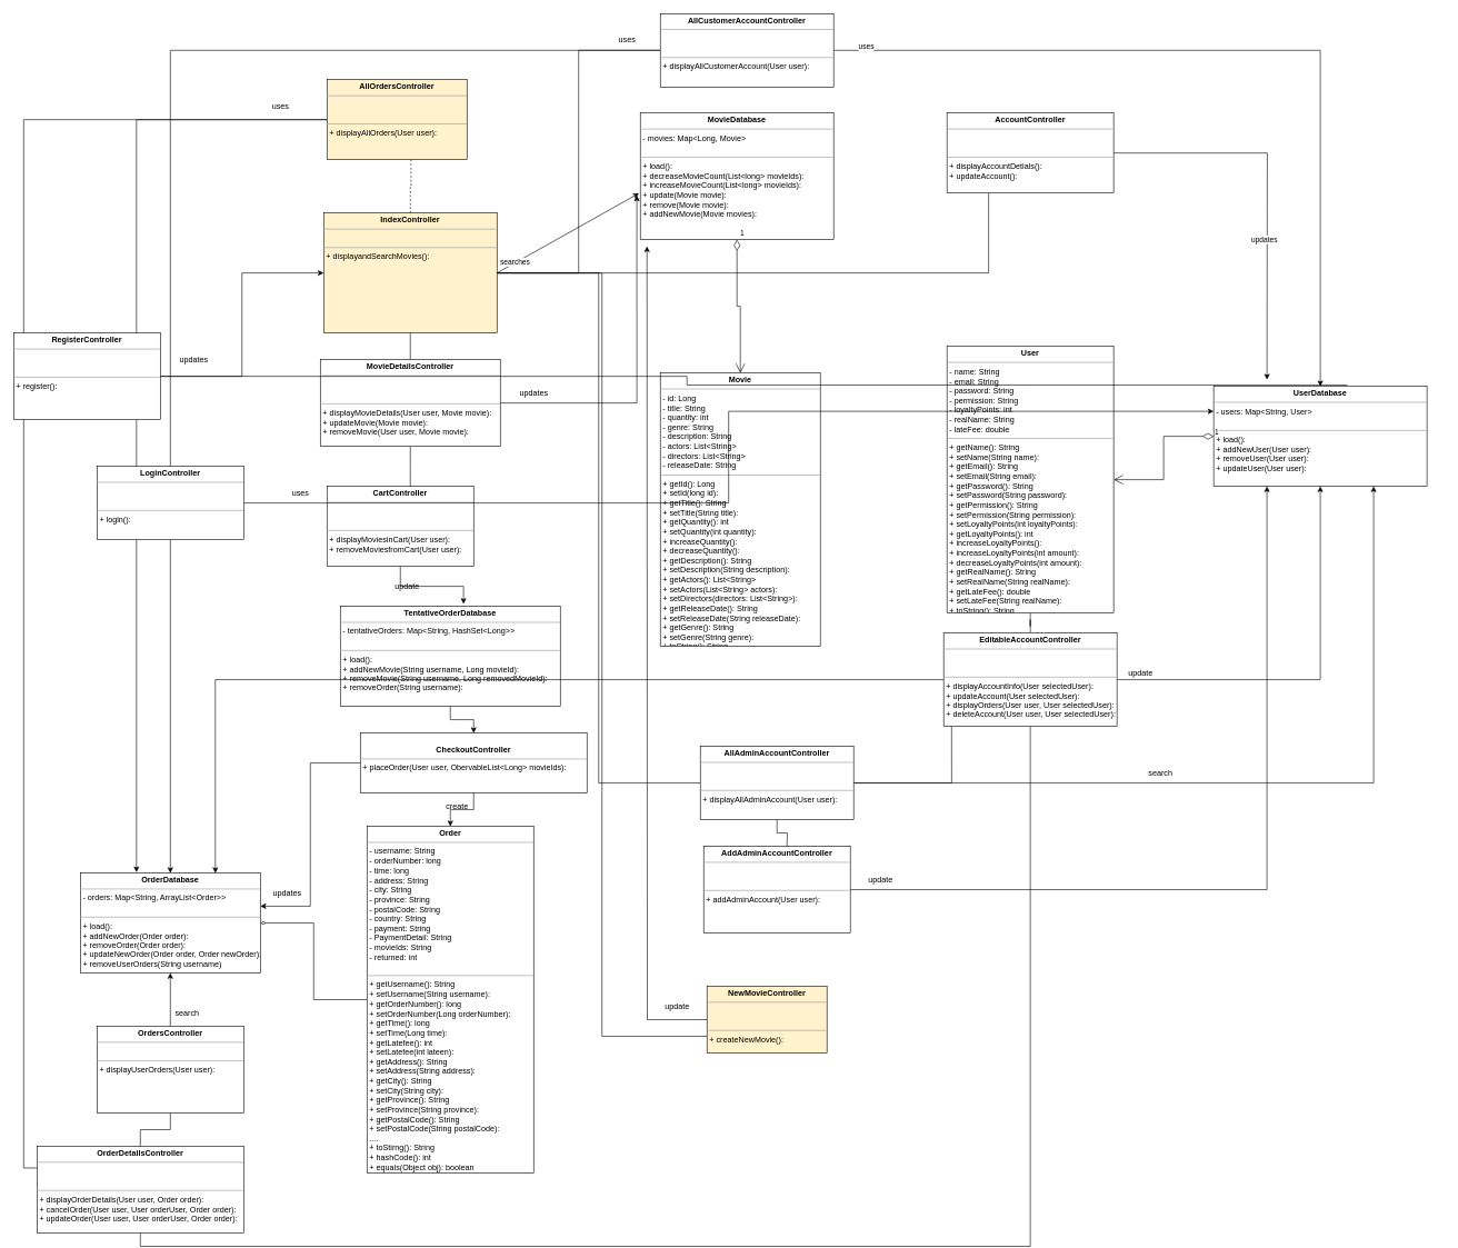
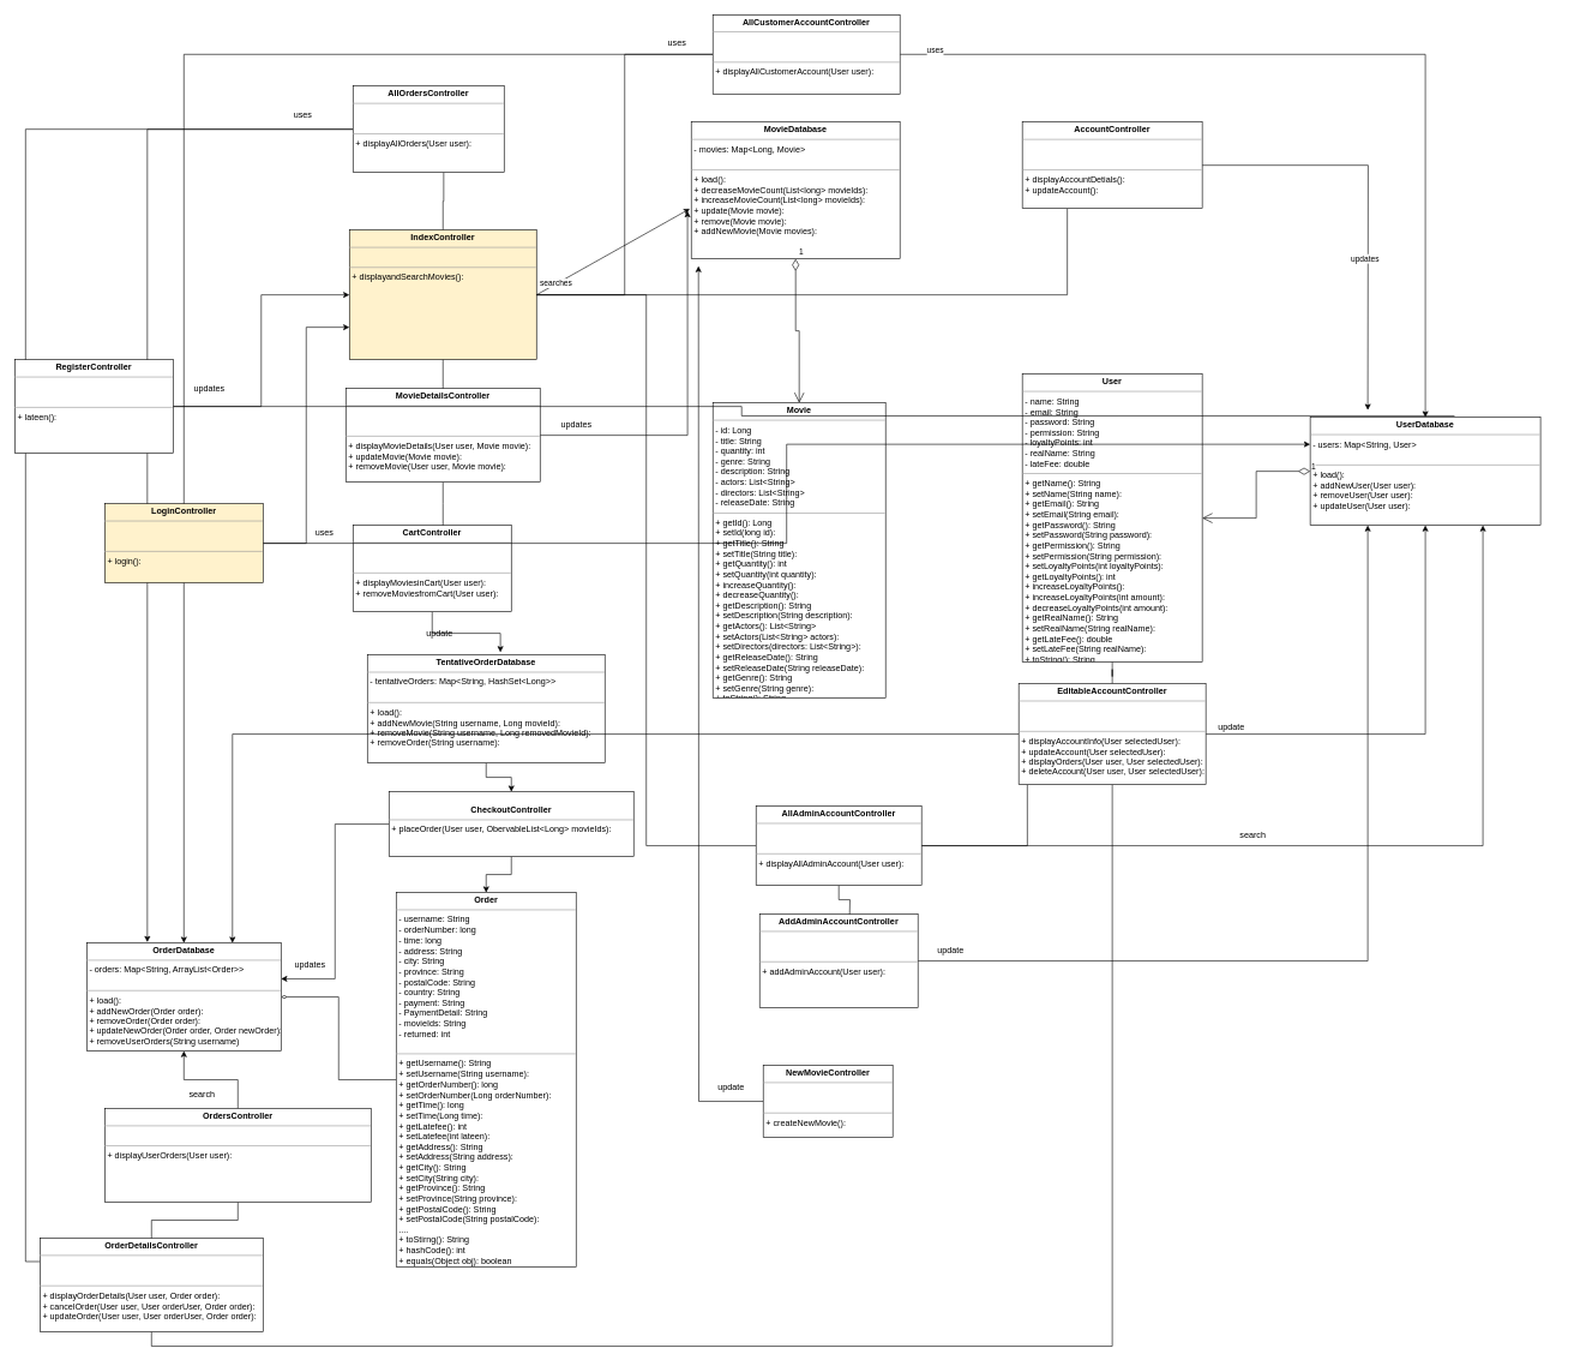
- <mxCell id="50" value="&lt;p style=&quot;margin: 0px ; margin-top: 4px ; text-align: center&quot;&gt;&lt;b&gt;AllOrdersController&lt;/b&gt;&lt;/p&gt;&lt;hr size=&quot;1&quot;&gt;&lt;p style=&quot;margin: 0px ; margin-left: 4px&quot;&gt;&lt;br&gt;&lt;/p&gt;&lt;p style=&quot;margin: 0px ; margin-left: 4px&quot;&gt;&lt;br&gt;&lt;/p&gt;&lt;hr size=&quot;1&quot;&gt;&lt;p style=&quot;margin: 0px ; margin-left: 4px&quot;&gt;+ displayAllOrders(User user):&lt;/p&gt;&lt;p style=&quot;margin: 0px ; margin-left: 4px&quot;&gt;&lt;br&gt;&lt;/p&gt;" style="verticalAlign=top;align=left;overflow=fill;fontSize=12;fontFamily=Helvetica;html=1;fillColor=#fff2cc;" vertex="1" parent="1"><mxGeometry x="490" y="119" width="210" height="120" as="geometry" /></mxCell>
+ <mxCell id="50" value="&lt;p style=&quot;margin: 0px ; margin-top: 4px ; text-align: center&quot;&gt;&lt;b&gt;AllOrdersController&lt;/b&gt;&lt;/p&gt;&lt;hr size=&quot;1&quot;&gt;&lt;p style=&quot;margin: 0px ; margin-left: 4px&quot;&gt;&lt;br&gt;&lt;/p&gt;&lt;p style=&quot;margin: 0px ; margin-left: 4px&quot;&gt;&lt;br&gt;&lt;/p&gt;&lt;hr size=&quot;1&quot;&gt;&lt;p style=&quot;margin: 0px ; margin-left: 4px&quot;&gt;+ displayAllOrders(User user):&lt;/p&gt;&lt;p style=&quot;margin: 0px ; margin-left: 4px&quot;&gt;&lt;br&gt;&lt;/p&gt;" style="verticalAlign=top;align=left;overflow=fill;fontSize=12;fontFamily=Helvetica;html=1;" vertex="1" parent="1"><mxGeometry x="490" y="119" width="210" height="120" as="geometry" /></mxCell>
- <mxCell id="5" style="edgeStyle=orthogonalEdgeStyle;rounded=0;orthogonalLoop=1;jettySize=auto;html=1;entryX=0.6;entryY=0.996;entryDx=0;entryDy=0;entryPerimeter=0;endArrow=none;endFill=0;dashed=1;" edge="1" parent="1" source="7" target="50"><mxGeometry relative="1" as="geometry" /></mxCell>
+ <mxCell id="5" style="edgeStyle=orthogonalEdgeStyle;rounded=0;orthogonalLoop=1;jettySize=auto;html=1;entryX=0.6;entryY=0.996;entryDx=0;entryDy=0;entryPerimeter=0;endArrow=none;endFill=0;" edge="1" parent="1" source="7" target="50"><mxGeometry relative="1" as="geometry" /></mxCell>
+ <mxCell id="52" style="edgeStyle=orthogonalEdgeStyle;rounded=0;orthogonalLoop=1;jettySize=auto;html=1;entryX=0;entryY=0.75;entryDx=0;entryDy=0;endArrow=classic;endFill=1;" edge="1" parent="1" source="53" target="7"><mxGeometry relative="1" as="geometry" /></mxCell>
- <mxCell id="65" value="&lt;p style=&quot;margin: 0px ; margin-top: 4px ; text-align: center&quot;&gt;&lt;b&gt;RegisterController&lt;/b&gt;&lt;/p&gt;&lt;hr size=&quot;1&quot;&gt;&lt;p style=&quot;margin: 0px ; margin-left: 4px&quot;&gt;&lt;br&gt;&lt;/p&gt;&lt;p style=&quot;margin: 0px ; margin-left: 4px&quot;&gt;&lt;br&gt;&lt;/p&gt;&lt;hr size=&quot;1&quot;&gt;&lt;p style=&quot;margin: 0px ; margin-left: 4px&quot;&gt;+ register():&amp;nbsp;&lt;/p&gt;" style="verticalAlign=top;align=left;overflow=fill;fontSize=12;fontFamily=Helvetica;html=1;" vertex="1" parent="1"><mxGeometry x="20" y="499" width="220" height="130" as="geometry" /></mxCell>
+ <mxCell id="65" value="&lt;p style=&quot;margin: 0px ; margin-top: 4px ; text-align: center&quot;&gt;&lt;b&gt;RegisterController&lt;/b&gt;&lt;/p&gt;&lt;hr size=&quot;1&quot;&gt;&lt;p style=&quot;margin: 0px ; margin-left: 4px&quot;&gt;&lt;br&gt;&lt;/p&gt;&lt;p style=&quot;margin: 0px ; margin-left: 4px&quot;&gt;&lt;br&gt;&lt;/p&gt;&lt;hr size=&quot;1&quot;&gt;&lt;p style=&quot;margin: 0px ; margin-left: 4px&quot;&gt;+ lateen():&amp;nbsp;&lt;/p&gt;" style="verticalAlign=top;align=left;overflow=fill;fontSize=12;fontFamily=Helvetica;html=1;" vertex="1" parent="1"><mxGeometry x="20" y="499" width="220" height="130" as="geometry" /></mxCell>
- <mxCell id="53" value="&lt;p style=&quot;margin: 0px ; margin-top: 4px ; text-align: center&quot;&gt;&lt;b&gt;LoginController&lt;/b&gt;&lt;/p&gt;&lt;hr size=&quot;1&quot;&gt;&lt;p style=&quot;margin: 0px ; margin-left: 4px&quot;&gt;&lt;br&gt;&lt;/p&gt;&lt;p style=&quot;margin: 0px ; margin-left: 4px&quot;&gt;&lt;br&gt;&lt;/p&gt;&lt;hr size=&quot;1&quot;&gt;&lt;p style=&quot;margin: 0px ; margin-left: 4px&quot;&gt;+ login():&lt;/p&gt;" style="verticalAlign=top;align=left;overflow=fill;fontSize=12;fontFamily=Helvetica;html=1;" vertex="1" parent="1"><mxGeometry x="145" y="699" width="220" height="110" as="geometry" /></mxCell>
+ <mxCell id="53" value="&lt;p style=&quot;margin: 0px ; margin-top: 4px ; text-align: center&quot;&gt;&lt;b&gt;LoginController&lt;/b&gt;&lt;/p&gt;&lt;hr size=&quot;1&quot;&gt;&lt;p style=&quot;margin: 0px ; margin-left: 4px&quot;&gt;&lt;br&gt;&lt;/p&gt;&lt;p style=&quot;margin: 0px ; margin-left: 4px&quot;&gt;&lt;br&gt;&lt;/p&gt;&lt;hr size=&quot;1&quot;&gt;&lt;p style=&quot;margin: 0px ; margin-left: 4px&quot;&gt;+ login():&lt;/p&gt;" style="verticalAlign=top;align=left;overflow=fill;fontSize=12;fontFamily=Helvetica;html=1;fillColor=#fff2cc;" vertex="1" parent="1"><mxGeometry x="145" y="699" width="220" height="110" as="geometry" /></mxCell>
- <mxCell id="3" style="edgeStyle=orthogonalEdgeStyle;rounded=0;orthogonalLoop=1;jettySize=auto;html=1;entryX=0;entryY=0.75;entryDx=0;entryDy=0;endArrow=none;endFill=0;" edge="1" parent="1" source="7" target="58"><mxGeometry relative="1" as="geometry" /></mxCell>
- <mxCell id="74" value="create" style="text;html=1;align=center;verticalAlign=middle;resizable=0;points=[];autosize=1;strokeColor=none;fillColor=none;" vertex="1" parent="1"><mxGeometry x="660" y="1199" width="50" height="20" as="geometry" /></mxCell>
- <mxCell id="58" value="&lt;p style=&quot;margin: 0px ; margin-top: 4px ; text-align: center&quot;&gt;&lt;b&gt;NewMovieController&lt;/b&gt;&lt;/p&gt;&lt;hr size=&quot;1&quot;&gt;&lt;p style=&quot;margin: 0px ; margin-left: 4px&quot;&gt;&lt;br&gt;&lt;/p&gt;&lt;p style=&quot;margin: 0px ; margin-left: 4px&quot;&gt;&lt;br&gt;&lt;/p&gt;&lt;hr size=&quot;1&quot;&gt;&lt;p style=&quot;margin: 0px ; margin-left: 4px&quot;&gt;+ createNewMovie():&lt;/p&gt;" style="verticalAlign=top;align=left;overflow=fill;fontSize=12;fontFamily=Helvetica;html=1;fillColor=#fff2cc;" vertex="1" parent="1"><mxGeometry x="1060" y="1479" width="180" height="100" as="geometry" /></mxCell>
+ <mxCell id="58" value="&lt;p style=&quot;margin: 0px ; margin-top: 4px ; text-align: center&quot;&gt;&lt;b&gt;NewMovieController&lt;/b&gt;&lt;/p&gt;&lt;hr size=&quot;1&quot;&gt;&lt;p style=&quot;margin: 0px ; margin-left: 4px&quot;&gt;&lt;br&gt;&lt;/p&gt;&lt;p style=&quot;margin: 0px ; margin-left: 4px&quot;&gt;&lt;br&gt;&lt;/p&gt;&lt;hr size=&quot;1&quot;&gt;&lt;p style=&quot;margin: 0px ; margin-left: 4px&quot;&gt;+ createNewMovie():&lt;/p&gt;" style="verticalAlign=top;align=left;overflow=fill;fontSize=12;fontFamily=Helvetica;html=1;" vertex="1" parent="1"><mxGeometry x="1060" y="1479" width="180" height="100" as="geometry" /></mxCell>
- <mxCell id="62" value="&lt;p style=&quot;margin: 0px ; margin-top: 4px ; text-align: center&quot;&gt;&lt;b&gt;OrdersController&lt;/b&gt;&lt;/p&gt;&lt;hr size=&quot;1&quot;&gt;&lt;p style=&quot;margin: 0px ; margin-left: 4px&quot;&gt;&lt;br&gt;&lt;/p&gt;&lt;hr size=&quot;1&quot;&gt;&lt;p style=&quot;margin: 0px ; margin-left: 4px&quot;&gt;+ displayUserOrders(User user):&lt;/p&gt;&lt;p style=&quot;margin: 0px ; margin-left: 4px&quot;&gt;&lt;br&gt;&lt;/p&gt;" style="verticalAlign=top;align=left;overflow=fill;fontSize=12;fontFamily=Helvetica;html=1;" vertex="1" parent="1"><mxGeometry x="145" y="1539" width="220" height="130" as="geometry" /></mxCell>
+ <mxCell id="62" value="&lt;p style=&quot;margin: 0px ; margin-top: 4px ; text-align: center&quot;&gt;&lt;b&gt;OrdersController&lt;/b&gt;&lt;/p&gt;&lt;hr size=&quot;1&quot;&gt;&lt;p style=&quot;margin: 0px ; margin-left: 4px&quot;&gt;&lt;br&gt;&lt;/p&gt;&lt;hr size=&quot;1&quot;&gt;&lt;p style=&quot;margin: 0px ; margin-left: 4px&quot;&gt;+ displayUserOrders(User user):&lt;/p&gt;&lt;p style=&quot;margin: 0px ; margin-left: 4px&quot;&gt;&lt;br&gt;&lt;/p&gt;" style="verticalAlign=top;align=left;overflow=fill;fontSize=12;fontFamily=Helvetica;html=1;" vertex="1" parent="1"><mxGeometry x="145" y="1539" width="370" height="130" as="geometry" /></mxCell>
